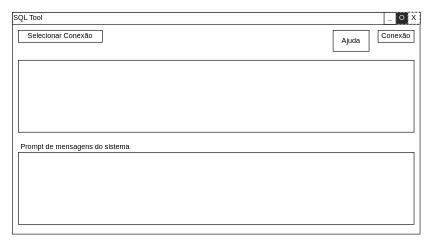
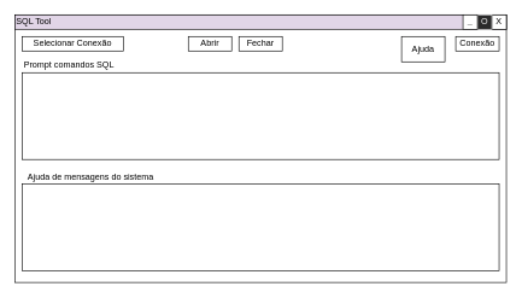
- <mxCell id="3" value="SQL Tool" style="rounded=0;whiteSpace=wrap;html=1;align=left;" parent="1" vertex="1"><mxGeometry x="20" y="20" width="680" height="20" as="geometry" /></mxCell>
+ <mxCell id="3" value="SQL Tool" style="rounded=0;whiteSpace=wrap;html=1;align=left;fillColor=#e1d5e7;" parent="1" vertex="1"><mxGeometry x="20" y="20" width="680" height="20" as="geometry" /></mxCell>
- <mxCell id="13" value="O" style="rounded=0;whiteSpace=wrap;html=1;fontFamily=Helvetica;fontSize=12;fontColor=#f0f0f0;align=center;strokeColor=#f0f0f0;fillColor=#2a2a2a;dashed=1;" parent="1" vertex="1"><mxGeometry x="660" y="20" width="20" height="20" as="geometry" /></mxCell>
+ <mxCell id="13" value="O" style="rounded=0;whiteSpace=wrap;html=1;fontFamily=Helvetica;fontSize=12;fontColor=#f0f0f0;align=center;strokeColor=#f0f0f0;fillColor=#2a2a2a;" parent="1" vertex="1"><mxGeometry x="660" y="20" width="20" height="20" as="geometry" /></mxCell>
- <mxCell id="12" value="X" style="rounded=0;whiteSpace=wrap;html=1;dashed=1;" parent="1" vertex="1"><mxGeometry x="680" y="20" width="20" height="20" as="geometry" /></mxCell>
+ <mxCell id="12" value="X" style="rounded=0;whiteSpace=wrap;html=1;" parent="1" vertex="1"><mxGeometry x="680" y="20" width="20" height="20" as="geometry" /></mxCell>
+ <mxCell id="5" value="Abrir" style="rounded=0;whiteSpace=wrap;html=1;" parent="1" vertex="1"><mxGeometry x="260" y="50" width="60" height="20" as="geometry" /></mxCell>
+ <mxCell id="6" value="Fechar" style="rounded=0;whiteSpace=wrap;html=1;" parent="1" vertex="1"><mxGeometry x="330" y="50" width="60" height="20" as="geometry" /></mxCell>
+ <mxCell id="9" value="Prompt comandos SQL" style="text;html=1;strokeColor=none;fillColor=none;align=center;verticalAlign=middle;whiteSpace=wrap;rounded=0;" parent="1" vertex="1"><mxGeometry x="30" y="80" width="130" height="20" as="geometry" /></mxCell>
- <mxCell id="10" value="Prompt de mensagens do sistema" style="text;html=1;strokeColor=none;fillColor=none;align=center;verticalAlign=middle;whiteSpace=wrap;rounded=0;" parent="1" vertex="1"><mxGeometry x="30" y="234" width="190" height="20" as="geometry" /></mxCell>
+ <mxCell id="10" value="Ajuda de mensagens do sistema" style="text;html=1;strokeColor=none;fillColor=none;align=center;verticalAlign=middle;whiteSpace=wrap;rounded=0;" parent="1" vertex="1"><mxGeometry x="30" y="234" width="190" height="20" as="geometry" /></mxCell>
